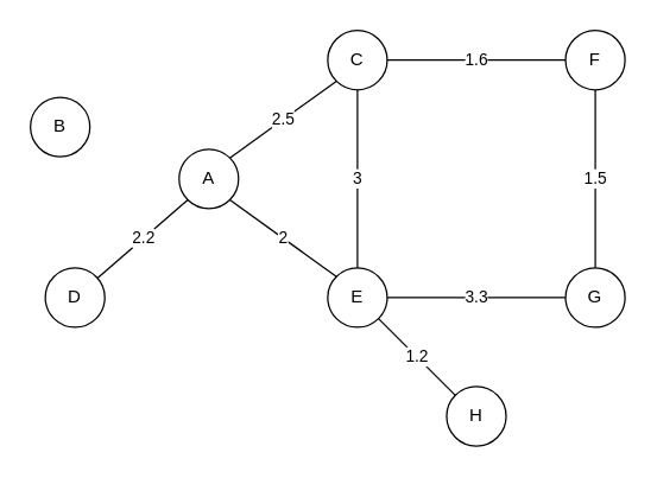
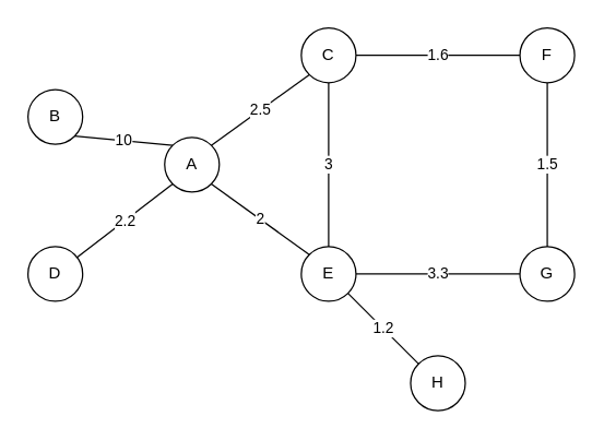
+ <mxCell id="2" value="10" style="rounded=0;orthogonalLoop=1;jettySize=auto;html=1;exitX=1;exitY=1;exitDx=0;exitDy=0;entryX=0;entryY=0;entryDx=0;entryDy=0;endArrow=none;startFill=0;" edge="1" parent="1" source="3" target="6"><mxGeometry relative="1" as="geometry" /></mxCell>
- <mxCell id="7" value="D" style="ellipse;whiteSpace=wrap;html=1;aspect=fixed;" vertex="1" parent="1"><mxGeometry x="30" y="180" width="40" height="40" as="geometry" /></mxCell>
+ <mxCell id="7" value="D" style="ellipse;whiteSpace=wrap;html=1;aspect=fixed;" vertex="1" parent="1"><mxGeometry x="20" y="180" width="40" height="40" as="geometry" /></mxCell>
